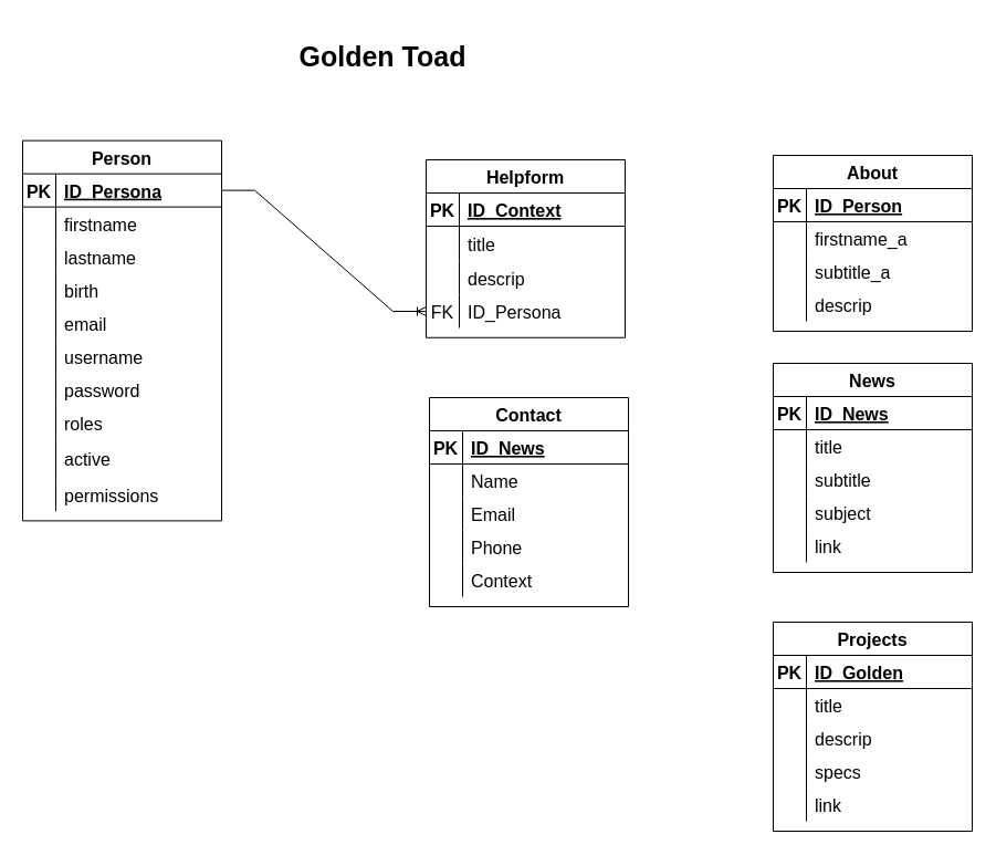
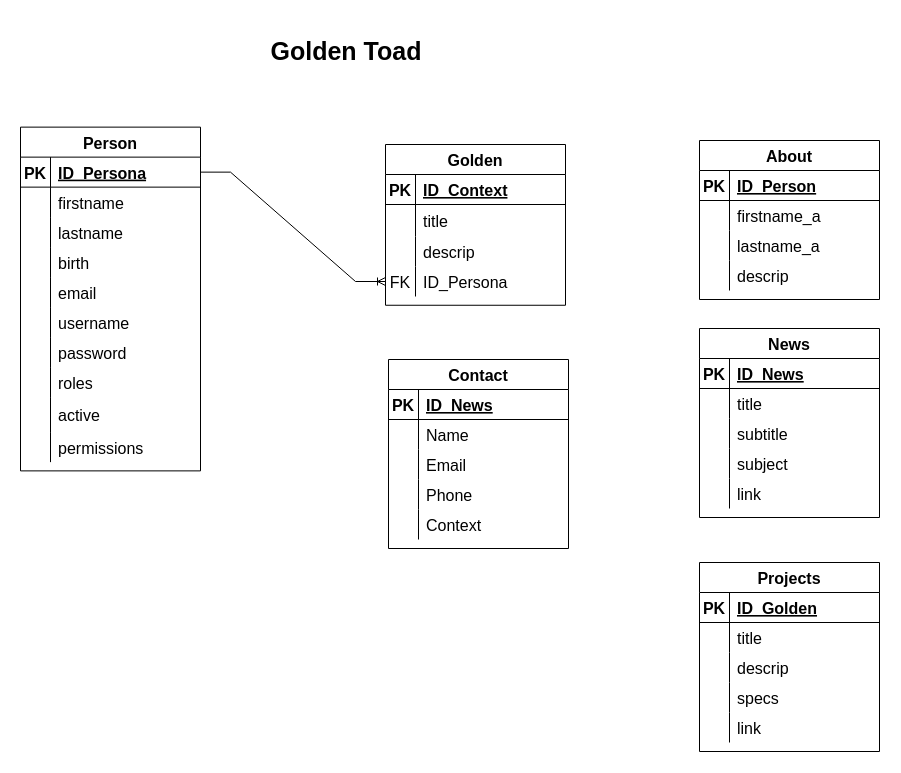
- <mxCell id="63" value="Helpform" style="shape=table;startSize=30;container=1;collapsible=1;childLayout=tableLayout;fixedRows=1;rowLines=0;fontStyle=1;align=center;resizeLast=1;fontSize=16;" parent="1" vertex="1"><mxGeometry x="385" y="144" width="180" height="160.75" as="geometry" /></mxCell>
+ <mxCell id="63" value="Golden" style="shape=table;startSize=30;container=1;collapsible=1;childLayout=tableLayout;fixedRows=1;rowLines=0;fontStyle=1;align=center;resizeLast=1;fontSize=16;" parent="1" vertex="1"><mxGeometry x="385" y="144" width="180" height="160.75" as="geometry" /></mxCell>
- <mxCell id="43" value="subtitle_a" style="shape=partialRectangle;connectable=0;fillColor=none;top=0;left=0;bottom=0;right=0;align=left;spacingLeft=6;overflow=hidden;fontSize=16;" parent="41" vertex="1"><mxGeometry x="30" width="150" height="30" as="geometry"><mxRectangle width="150" height="30" as="alternateBounds" /></mxGeometry></mxCell>
+ <mxCell id="43" value="lastname_a" style="shape=partialRectangle;connectable=0;fillColor=none;top=0;left=0;bottom=0;right=0;align=left;spacingLeft=6;overflow=hidden;fontSize=16;" parent="41" vertex="1"><mxGeometry x="30" width="150" height="30" as="geometry"><mxRectangle width="150" height="30" as="alternateBounds" /></mxGeometry></mxCell>
